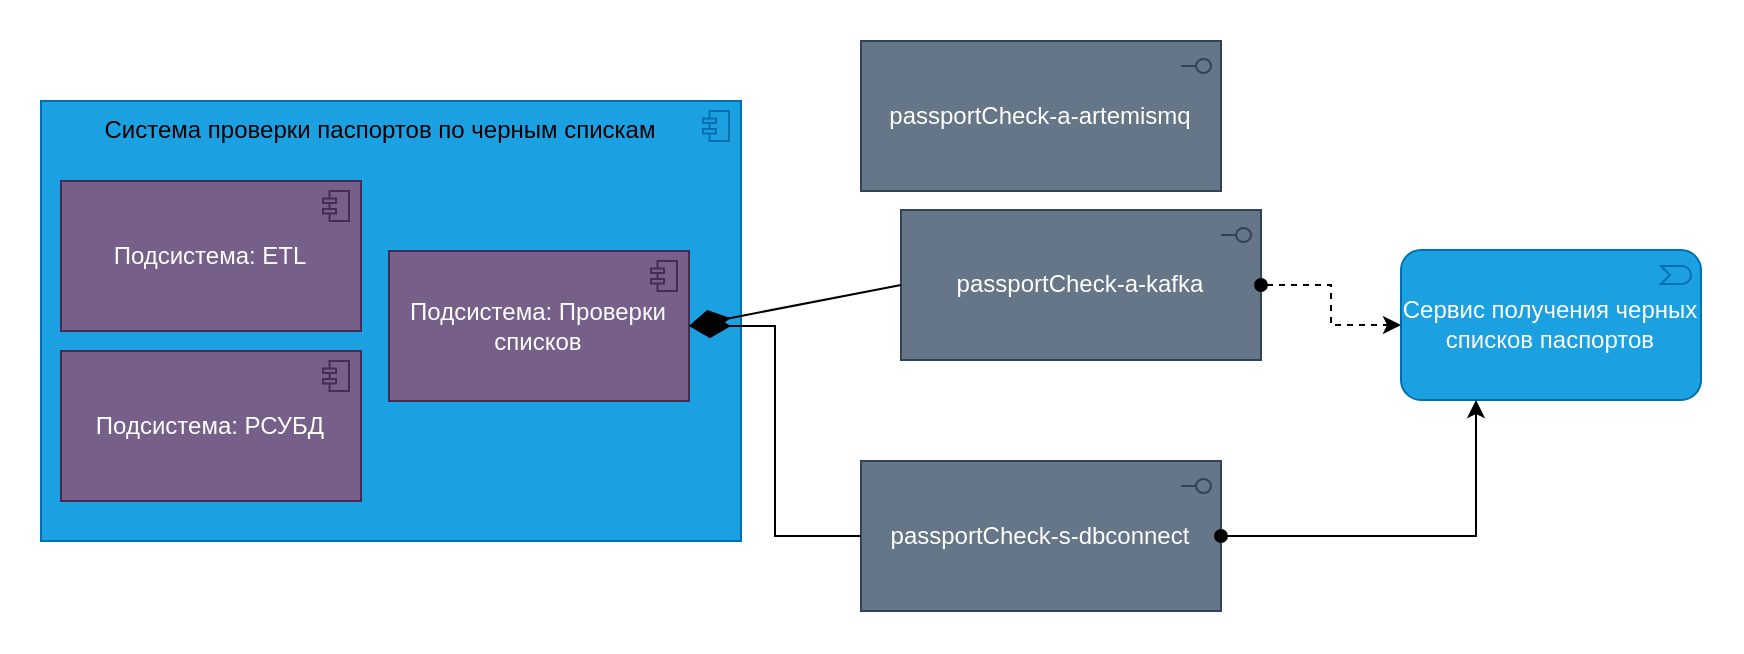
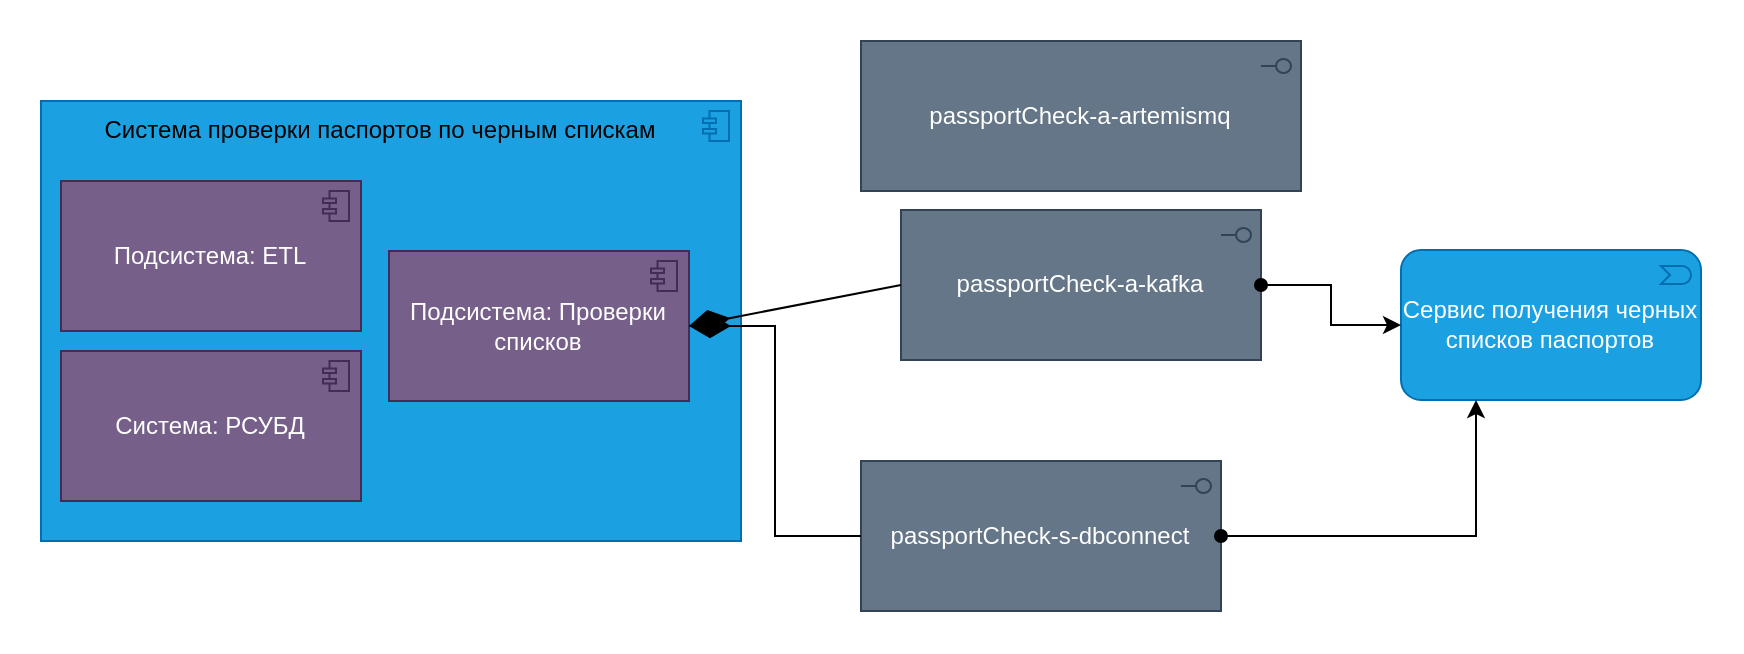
- <mxCell id="4" value="passportCheck-a-artemismq" style="html=1;outlineConnect=0;whiteSpace=wrap;fillColor=#647687;shape=mxgraph.archimate3.application;appType=interface;archiType=square;fontColor=#ffffff;strokeColor=#314354;" parent="1" vertex="1"><mxGeometry x="430" y="20" width="180" height="75" as="geometry" /></mxCell>
+ <mxCell id="4" value="passportCheck-a-artemismq" style="html=1;outlineConnect=0;whiteSpace=wrap;fillColor=#647687;shape=mxgraph.archimate3.application;appType=interface;archiType=square;fontColor=#ffffff;strokeColor=#314354;" parent="1" vertex="1"><mxGeometry x="430" y="20" width="220" height="75" as="geometry" /></mxCell>
- <mxCell id="14" value="" style="endArrow=classic;html=1;rounded=0;entryX=0;entryY=0.5;entryDx=0;entryDy=0;entryPerimeter=0;startArrow=oval;startFill=1;edgeStyle=orthogonalEdgeStyle;dashed=1;" edge="1" parent="1" source="9" target="5"><mxGeometry width="50" height="50" relative="1" as="geometry"><mxPoint x="620" y="68" as="sourcePoint" /><mxPoint x="778" y="135" as="targetPoint" /></mxGeometry></mxCell>
+ <mxCell id="14" value="" style="endArrow=classic;html=1;rounded=0;entryX=0;entryY=0.5;entryDx=0;entryDy=0;entryPerimeter=0;startArrow=oval;startFill=1;edgeStyle=orthogonalEdgeStyle;" edge="1" parent="1" source="9" target="5"><mxGeometry width="50" height="50" relative="1" as="geometry"><mxPoint x="620" y="68" as="sourcePoint" /><mxPoint x="778" y="135" as="targetPoint" /></mxGeometry></mxCell>
- <mxCell id="6" value="Подсистема: РСУБД" style="html=1;outlineConnect=0;whiteSpace=wrap;fillColor=#76608a;shape=mxgraph.archimate3.application;appType=comp;archiType=square;strokeColor=#432D57;fontColor=#ffffff;" vertex="1" parent="1"><mxGeometry x="30" y="175" width="150" height="75" as="geometry" /></mxCell>
+ <mxCell id="6" value="Система: РСУБД" style="html=1;outlineConnect=0;whiteSpace=wrap;fillColor=#76608a;shape=mxgraph.archimate3.application;appType=comp;archiType=square;strokeColor=#432D57;fontColor=#ffffff;" vertex="1" parent="1"><mxGeometry x="30" y="175" width="150" height="75" as="geometry" /></mxCell>
